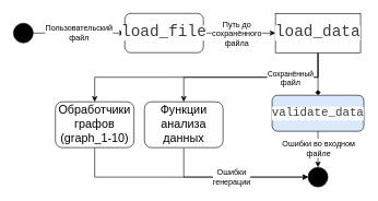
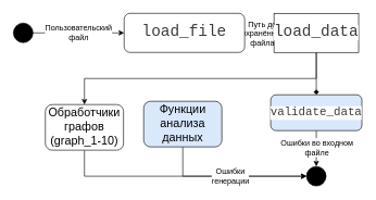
- <mxCell id="6" value="&lt;div style=&quot;color: rgb(204, 204, 204); background-color: rgb(31, 31, 31); font-family: Consolas, &amp;quot;Courier New&amp;quot;, monospace; line-height: 31px;&quot;&gt;&lt;div style=&quot;color: rgb(59, 59, 59); background-color: rgb(255, 255, 255); line-height: 19px;&quot;&gt;&lt;font style=&quot;font-size: 24px;&quot;&gt;load_file&lt;/font&gt;&lt;/div&gt;&lt;/div&gt;" style="rounded=1;whiteSpace=wrap;html=1;" vertex="1" parent="1"><mxGeometry x="190" y="20" width="120" height="60" as="geometry" /></mxCell>
+ <mxCell id="6" value="&lt;div style=&quot;color: rgb(204, 204, 204); background-color: rgb(31, 31, 31); font-family: Consolas, &amp;quot;Courier New&amp;quot;, monospace; line-height: 31px;&quot;&gt;&lt;div style=&quot;color: rgb(59, 59, 59); background-color: rgb(255, 255, 255); line-height: 19px;&quot;&gt;&lt;font style=&quot;font-size: 24px;&quot;&gt;load_file&lt;/font&gt;&lt;/div&gt;&lt;/div&gt;" style="rounded=1;whiteSpace=wrap;html=1;" vertex="1" parent="1"><mxGeometry x="190" y="20" width="185" height="60" as="geometry" /></mxCell>
- <mxCell id="9" style="edgeStyle=orthogonalEdgeStyle;rounded=0;orthogonalLoop=1;jettySize=auto;html=1;exitX=0.5;exitY=1;exitDx=0;exitDy=0;entryX=0.5;entryY=0;entryDx=0;entryDy=0;" edge="1" parent="1" source="11" target="19"><mxGeometry relative="1" as="geometry" /></mxCell>
- <mxCell id="10" value="Сохранённый&lt;br style=&quot;border-color: var(--border-color); font-size: 12px;&quot;&gt;&lt;span style=&quot;font-size: 12px;&quot;&gt;файл&lt;/span&gt;" style="edgeLabel;html=1;align=center;verticalAlign=middle;resizable=0;points=[];" vertex="1" connectable="0" parent="9"><mxGeometry x="-0.426" y="1" relative="1" as="geometry"><mxPoint as="offset" /></mxGeometry></mxCell>
- <mxCell id="16" value="&lt;font style=&quot;font-size: 18px;&quot;&gt;Обработчики &lt;br&gt;графов&lt;br&gt;(graph_1-10)&lt;br&gt;&lt;/font&gt;" style="rounded=1;whiteSpace=wrap;html=1;" vertex="1" parent="1"><mxGeometry x="84" y="155" width="120" height="70" as="geometry" /></mxCell>
+ <mxCell id="16" value="&lt;font style=&quot;font-size: 18px;&quot;&gt;Обработчики &lt;br&gt;графов&lt;br&gt;(graph_1-10)&lt;br&gt;&lt;/font&gt;" style="rounded=1;whiteSpace=wrap;html=1;" vertex="1" parent="1"><mxGeometry x="69" y="160" width="120" height="70" as="geometry" /></mxCell>
- <mxCell id="19" value="&lt;font style=&quot;font-size: 18px;&quot;&gt;Функции анализа данных&lt;br&gt;&lt;/font&gt;" style="rounded=1;whiteSpace=wrap;html=1;" vertex="1" parent="1"><mxGeometry x="220" y="155" width="120" height="70" as="geometry" /></mxCell>
+ <mxCell id="19" value="&lt;font style=&quot;font-size: 18px;&quot;&gt;Функции анализа данных&lt;br&gt;&lt;/font&gt;" style="rounded=1;whiteSpace=wrap;html=1;fillColor=#dae8fc;" vertex="1" parent="1"><mxGeometry x="220" y="155" width="120" height="70" as="geometry" /></mxCell>
